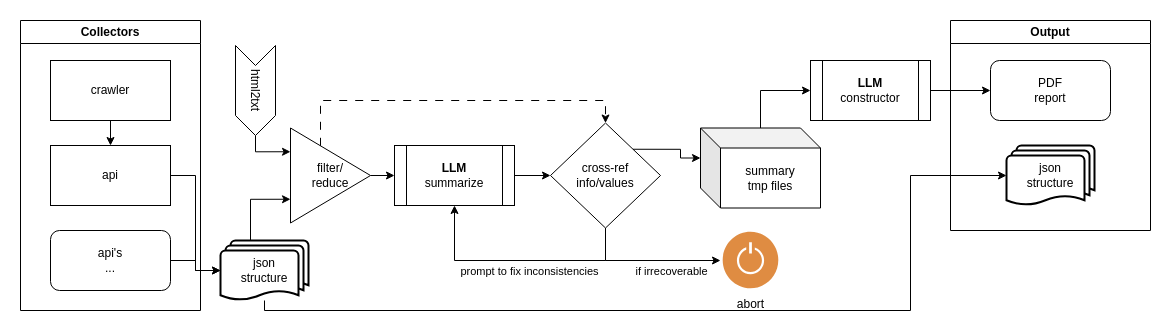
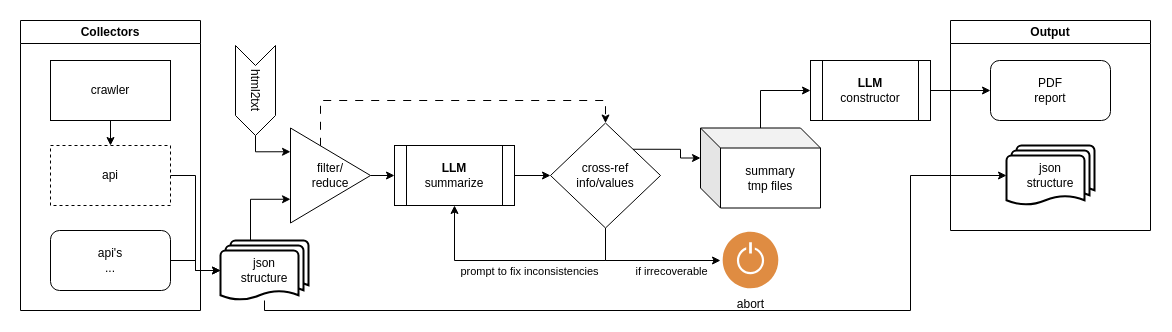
- <mxCell id="6" value="&lt;div&gt;api&lt;/div&gt;" style="rounded=0;whiteSpace=wrap;html=1;" parent="1" vertex="1"><mxGeometry x="50" y="145" width="120" height="60" as="geometry" /></mxCell>
+ <mxCell id="6" value="&lt;div&gt;api&lt;/div&gt;" style="rounded=0;whiteSpace=wrap;html=1;dashed=1;" parent="1" vertex="1"><mxGeometry x="50" y="145" width="120" height="60" as="geometry" /></mxCell>
